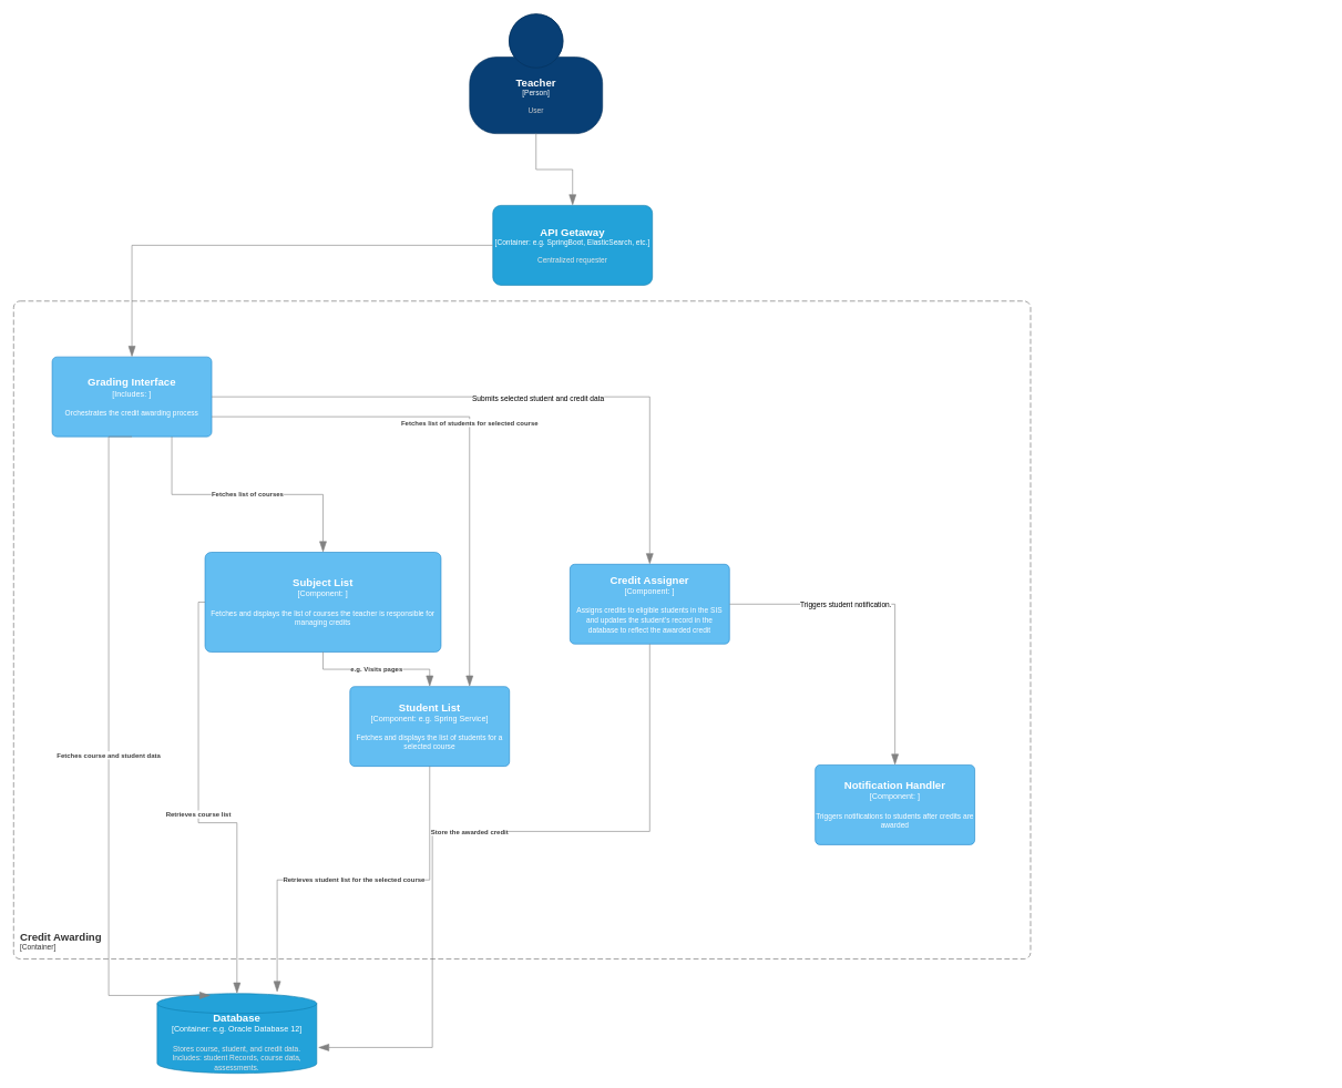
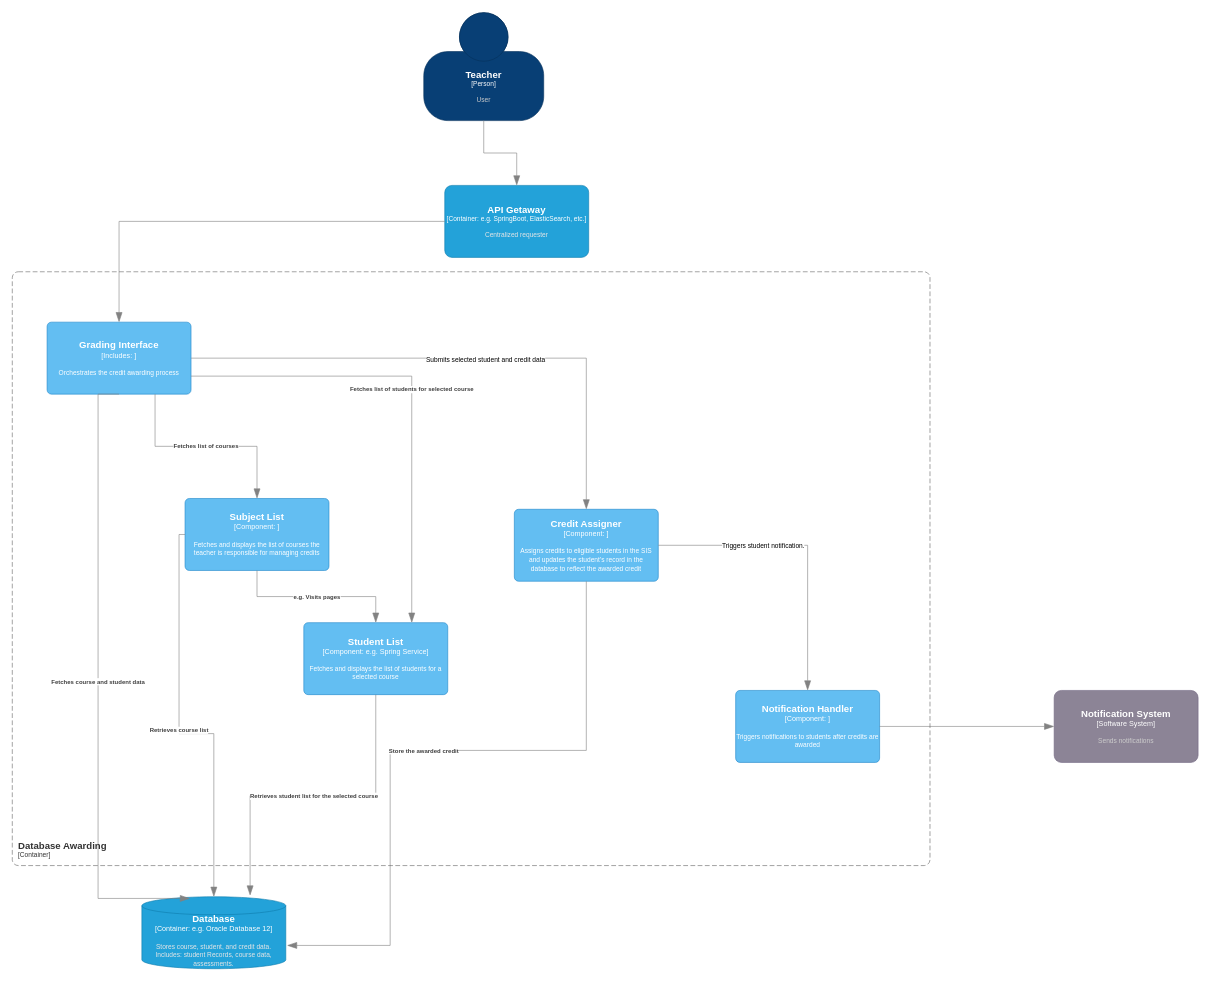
- <mxCell id="19" value="&lt;font style=&quot;font-size: 16px&quot;&gt;&lt;b&gt;Subject List&lt;/b&gt;&lt;/font&gt;&lt;div&gt;[Component: ]&lt;/div&gt;&lt;br&gt;&lt;div&gt;&lt;font style=&quot;font-size: 11px&quot;&gt;Fetches and displays the list of courses the teacher is responsible for managing credits&lt;/font&gt;&lt;/div&gt;" style="rounded=1;whiteSpace=wrap;html=1;labelBackgroundColor=none;fillColor=#63BEF2;fontColor=#ffffff;align=center;arcSize=6;strokeColor=#2086C9;metaEdit=1;resizable=0;points=[[0.25,0,0],[0.5,0,0],[0.75,0,0],[1,0.25,0],[1,0.5,0],[1,0.75,0],[0.75,1,0],[0.5,1,0],[0.25,1,0],[0,0.75,0],[0,0.5,0],[0,0.25,0]];" parent="1" vertex="1"><mxGeometry x="308" y="830" width="355" height="150" as="geometry" /></mxCell>
+ <mxCell id="19" value="&lt;font style=&quot;font-size: 16px&quot;&gt;&lt;b&gt;Subject List&lt;/b&gt;&lt;/font&gt;&lt;div&gt;[Component: ]&lt;/div&gt;&lt;br&gt;&lt;div&gt;&lt;font style=&quot;font-size: 11px&quot;&gt;Fetches and displays the list of courses the teacher is responsible for managing credits&lt;/font&gt;&lt;/div&gt;" style="rounded=1;whiteSpace=wrap;html=1;labelBackgroundColor=none;fillColor=#63BEF2;fontColor=#ffffff;align=center;arcSize=6;strokeColor=#2086C9;metaEdit=1;resizable=0;points=[[0.25,0,0],[0.5,0,0],[0.75,0,0],[1,0.25,0],[1,0.5,0],[1,0.75,0],[0.75,1,0],[0.5,1,0],[0.25,1,0],[0,0.75,0],[0,0.5,0],[0,0.25,0]];" parent="1" vertex="1"><mxGeometry x="308" y="830" width="240" height="120" as="geometry" /></mxCell>
- <mxCell id="20" value="&lt;font style=&quot;font-size: 16px&quot;&gt;&lt;b&gt;Student List&lt;/b&gt;&lt;/font&gt;&lt;div&gt;[Component: e.g. Spring Service]&lt;/div&gt;&lt;br&gt;&lt;div&gt;&lt;font style=&quot;font-size: 11px&quot;&gt;Fetches and displays the list of students for a selected course&lt;/font&gt;&lt;/div&gt;" style="rounded=1;whiteSpace=wrap;html=1;labelBackgroundColor=none;fillColor=#63BEF2;fontColor=#ffffff;align=center;arcSize=6;strokeColor=#2086C9;metaEdit=1;resizable=0;points=[[0.25,0,0],[0.5,0,0],[0.75,0,0],[1,0.25,0],[1,0.5,0],[1,0.75,0],[0.75,1,0],[0.5,1,0],[0.25,1,0],[0,0.75,0],[0,0.5,0],[0,0.25,0]];" parent="1" vertex="1"><mxGeometry x="526" y="1032" width="240" height="120" as="geometry" /></mxCell>
+ <mxCell id="20" value="&lt;font style=&quot;font-size: 16px&quot;&gt;&lt;b&gt;Student List&lt;/b&gt;&lt;/font&gt;&lt;div&gt;[Component: e.g. Spring Service]&lt;/div&gt;&lt;br&gt;&lt;div&gt;&lt;font style=&quot;font-size: 11px&quot;&gt;Fetches and displays the list of students for a selected course&lt;/font&gt;&lt;/div&gt;" style="rounded=1;whiteSpace=wrap;html=1;labelBackgroundColor=none;fillColor=#63BEF2;fontColor=#ffffff;align=center;arcSize=6;strokeColor=#2086C9;metaEdit=1;resizable=0;points=[[0.25,0,0],[0.5,0,0],[0.75,0,0],[1,0.25,0],[1,0.5,0],[1,0.75,0],[0.75,1,0],[0.5,1,0],[0.25,1,0],[0,0.75,0],[0,0.5,0],[0,0.25,0]];" parent="1" vertex="1"><mxGeometry x="506" y="1037" width="240" height="120" as="geometry" /></mxCell>
+ <mxCell id="14" value="" style="endArrow=blockThin;html=1;fontSize=10;fontColor=#404040;strokeWidth=1;endFill=1;strokeColor=#828282;elbow=vertical;metaEdit=1;endSize=14;startSize=14;jumpStyle=arc;jumpSize=16;rounded=0;edgeStyle=orthogonalEdgeStyle;exitX=1;exitY=0.5;exitDx=0;exitDy=0;exitPerimeter=0;entryX=0;entryY=0.5;entryDx=0;entryDy=0;entryPerimeter=0;" parent="1" source="7" target="8" edge="1"><mxGeometry width="240" relative="1" as="geometry"><mxPoint x="624" y="1096" as="sourcePoint" /><mxPoint x="864" y="1096" as="targetPoint" /></mxGeometry></mxCell>
+ <mxCell id="8" value="&lt;font style=&quot;font-size: 16px&quot;&gt;&lt;b&gt;Notification System&lt;/b&gt;&lt;/font&gt;&lt;div&gt;[Software System]&lt;/div&gt;&lt;br&gt;&lt;div&gt;&lt;font style=&quot;font-size: 11px&quot;&gt;&lt;font color=&quot;#cccccc&quot;&gt;Sends notifications&lt;/font&gt;&lt;/div&gt;" style="rounded=1;whiteSpace=wrap;html=1;labelBackgroundColor=none;fillColor=#8C8496;fontColor=#ffffff;align=center;arcSize=10;strokeColor=#736782;metaEdit=1;resizable=0;points=[[0.25,0,0],[0.5,0,0],[0.75,0,0],[1,0.25,0],[1,0.5,0],[1,0.75,0],[0.75,1,0],[0.5,1,0],[0.25,1,0],[0,0.75,0],[0,0.5,0],[0,0.25,0]];" parent="1" vertex="1"><mxGeometry x="1757" y="1150" width="240" height="120" as="geometry" /></mxCell>
- <mxCell id="18" value="&lt;font style=&quot;font-size: 16px&quot;&gt;&lt;b&gt;&lt;div style=&quot;text-align: left&quot;&gt;Credit Awarding&lt;/div&gt;&lt;/b&gt;&lt;/font&gt;&lt;div style=&quot;text-align: left&quot;&gt;[Container]&lt;/div&gt;" style="rounded=1;fontSize=11;whiteSpace=wrap;html=1;dashed=1;arcSize=20;fillColor=none;strokeColor=#666666;fontColor=#333333;labelBackgroundColor=none;align=left;verticalAlign=bottom;labelBorderColor=none;spacingTop=0;spacing=10;dashPattern=8 4;metaEdit=1;rotatable=0;perimeter=rectanglePerimeter;noLabel=0;labelPadding=0;allowArrows=0;connectable=0;expand=0;recursiveResize=0;editable=1;pointerEvents=0;absoluteArcSize=1;points=[[0.25,0,0],[0.5,0,0],[0.75,0,0],[1,0.25,0],[1,0.5,0],[1,0.75,0],[0.75,1,0],[0.5,1,0],[0.25,1,0],[0,0.75,0],[0,0.5,0],[0,0.25,0]];" parent="1" vertex="1"><mxGeometry x="20" y="452" width="1530" height="990" as="geometry" /></mxCell>
+ <mxCell id="18" value="&lt;font style=&quot;font-size: 16px&quot;&gt;&lt;b&gt;&lt;div style=&quot;text-align: left&quot;&gt;Database Awarding&lt;/div&gt;&lt;/b&gt;&lt;/font&gt;&lt;div style=&quot;text-align: left&quot;&gt;[Container]&lt;/div&gt;" style="rounded=1;fontSize=11;whiteSpace=wrap;html=1;dashed=1;arcSize=20;fillColor=none;strokeColor=#666666;fontColor=#333333;labelBackgroundColor=none;align=left;verticalAlign=bottom;labelBorderColor=none;spacingTop=0;spacing=10;dashPattern=8 4;metaEdit=1;rotatable=0;perimeter=rectanglePerimeter;noLabel=0;labelPadding=0;allowArrows=0;connectable=0;expand=0;recursiveResize=0;editable=1;pointerEvents=0;absoluteArcSize=1;points=[[0.25,0,0],[0.5,0,0],[0.75,0,0],[1,0.25,0],[1,0.5,0],[1,0.75,0],[0.75,1,0],[0.5,1,0],[0.25,1,0],[0,0.75,0],[0,0.5,0],[0,0.25,0]];" parent="1" vertex="1"><mxGeometry x="20" y="452" width="1530" height="990" as="geometry" /></mxCell>
